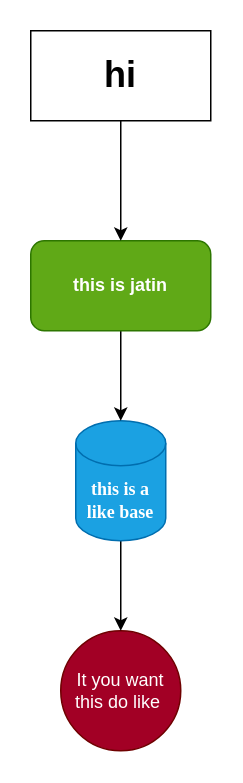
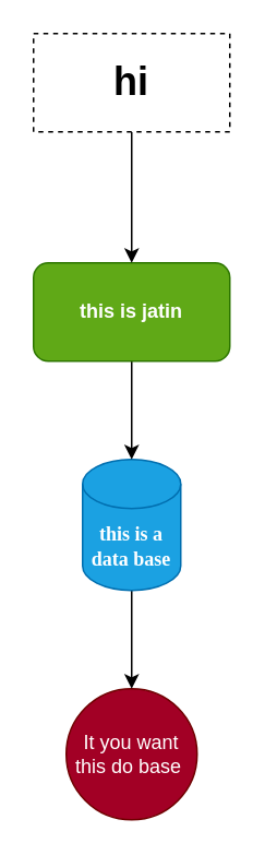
- <mxCell id="8" value="&lt;h1&gt;hi&lt;/h1&gt;" style="rounded=0;whiteSpace=wrap;html=1;" vertex="1" parent="1"><mxGeometry x="20" y="20" width="120" height="60" as="geometry" /></mxCell>
+ <mxCell id="8" value="&lt;h1&gt;hi&lt;/h1&gt;" style="rounded=0;whiteSpace=wrap;html=1;dashed=1;" vertex="1" parent="1"><mxGeometry x="20" y="20" width="120" height="60" as="geometry" /></mxCell>
- <mxCell id="4" value="this is a like base" style="shape=cylinder3;whiteSpace=wrap;html=1;boundedLbl=1;backgroundOutline=1;size=15;fillColor=#1ba1e2;fontColor=#ffffff;strokeColor=#006EAF;fontFamily=Times New Roman;fontStyle=1" vertex="1" parent="1"><mxGeometry x="50" y="280" width="60" height="80" as="geometry" /></mxCell>
+ <mxCell id="4" value="this is a data base" style="shape=cylinder3;whiteSpace=wrap;html=1;boundedLbl=1;backgroundOutline=1;size=15;fillColor=#1ba1e2;fontColor=#ffffff;strokeColor=#006EAF;fontFamily=Times New Roman;fontStyle=1" vertex="1" parent="1"><mxGeometry x="50" y="280" width="60" height="80" as="geometry" /></mxCell>
- <mxCell id="2" value="It you want this do like&amp;nbsp;" style="ellipse;whiteSpace=wrap;html=1;aspect=fixed;fillColor=#a20025;fontColor=#ffffff;strokeColor=#6F0000;" vertex="1" parent="1"><mxGeometry x="40" y="420" width="80" height="80" as="geometry" /></mxCell>
+ <mxCell id="2" value="It you want this do base&amp;nbsp;" style="ellipse;whiteSpace=wrap;html=1;aspect=fixed;fillColor=#a20025;fontColor=#ffffff;strokeColor=#6F0000;" vertex="1" parent="1"><mxGeometry x="40" y="420" width="80" height="80" as="geometry" /></mxCell>
